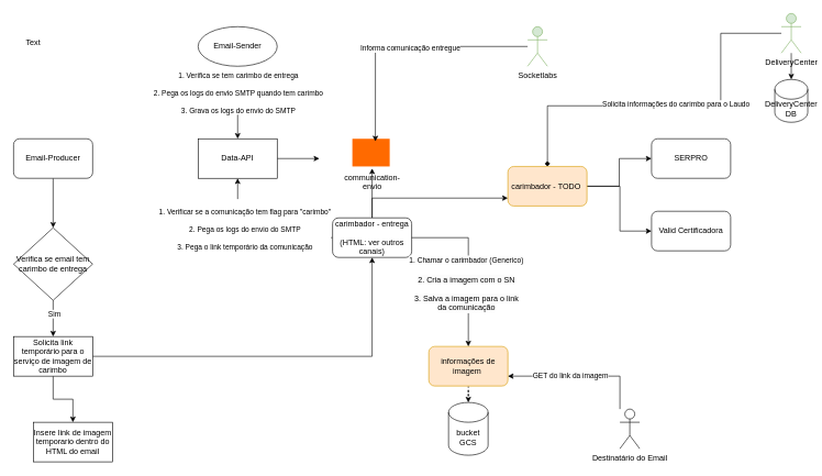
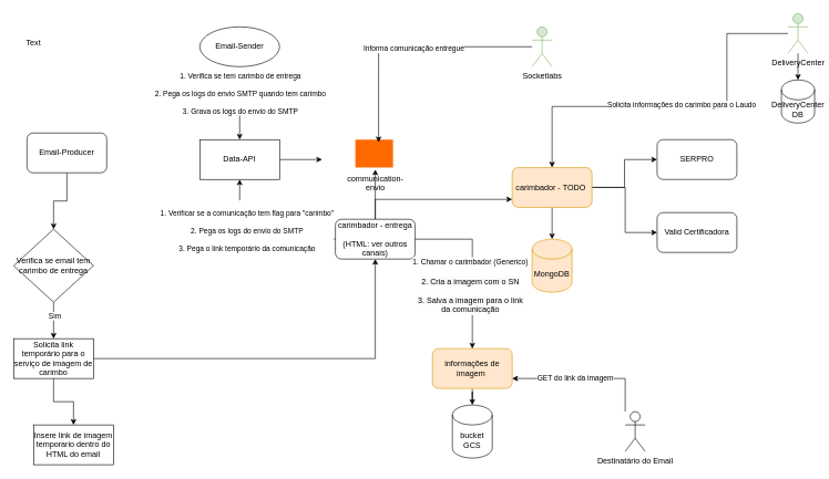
- <mxCell id="22" value="Email-Producer" style="rounded=1;whiteSpace=wrap;html=1;" parent="1" vertex="1"><mxGeometry x="20" y="210" width="120" height="60" as="geometry" /></mxCell>
+ <mxCell id="22" value="Email-Producer" style="rounded=1;whiteSpace=wrap;html=1;" parent="1" vertex="1"><mxGeometry x="40" y="200" width="120" height="60" as="geometry" /></mxCell>
- <mxCell id="42" style="edgeStyle=orthogonalEdgeStyle;rounded=0;orthogonalLoop=1;jettySize=auto;html=1;endArrow=diamond;" edge="1" parent="1" source="44" target="15"><mxGeometry relative="1" as="geometry"><Array as="points"><mxPoint x="1093" y="160" /><mxPoint x="830" y="160" /></Array></mxGeometry></mxCell>
+ <mxCell id="42" style="edgeStyle=orthogonalEdgeStyle;rounded=0;orthogonalLoop=1;jettySize=auto;html=1;" edge="1" parent="1" source="44" target="15"><mxGeometry relative="1" as="geometry"><Array as="points"><mxPoint x="1093" y="160" /><mxPoint x="830" y="160" /></Array></mxGeometry></mxCell>
+ <mxCell id="12" value="" style="edgeStyle=orthogonalEdgeStyle;rounded=0;orthogonalLoop=1;jettySize=auto;html=1;" parent="1" source="15" target="2" edge="1"><mxGeometry relative="1" as="geometry" /></mxCell>
+ <mxCell id="2" value="MongoDB" style="shape=cylinder3;whiteSpace=wrap;html=1;boundedLbl=1;backgroundOutline=1;size=15;fillColor=#ffe6cc;strokeColor=#d79b00;" parent="1" vertex="1"><mxGeometry x="800" y="360" width="60" height="80" as="geometry" /></mxCell>
- <mxCell id="18" value="" style="edgeStyle=orthogonalEdgeStyle;rounded=0;orthogonalLoop=1;jettySize=auto;html=1;dashed=1;" parent="1" source="19" target="20" edge="1"><mxGeometry relative="1" as="geometry" /></mxCell>
+ <mxCell id="18" value="" style="edgeStyle=orthogonalEdgeStyle;rounded=0;orthogonalLoop=1;jettySize=auto;html=1;" parent="1" source="19" target="20" edge="1"><mxGeometry relative="1" as="geometry" /></mxCell>
